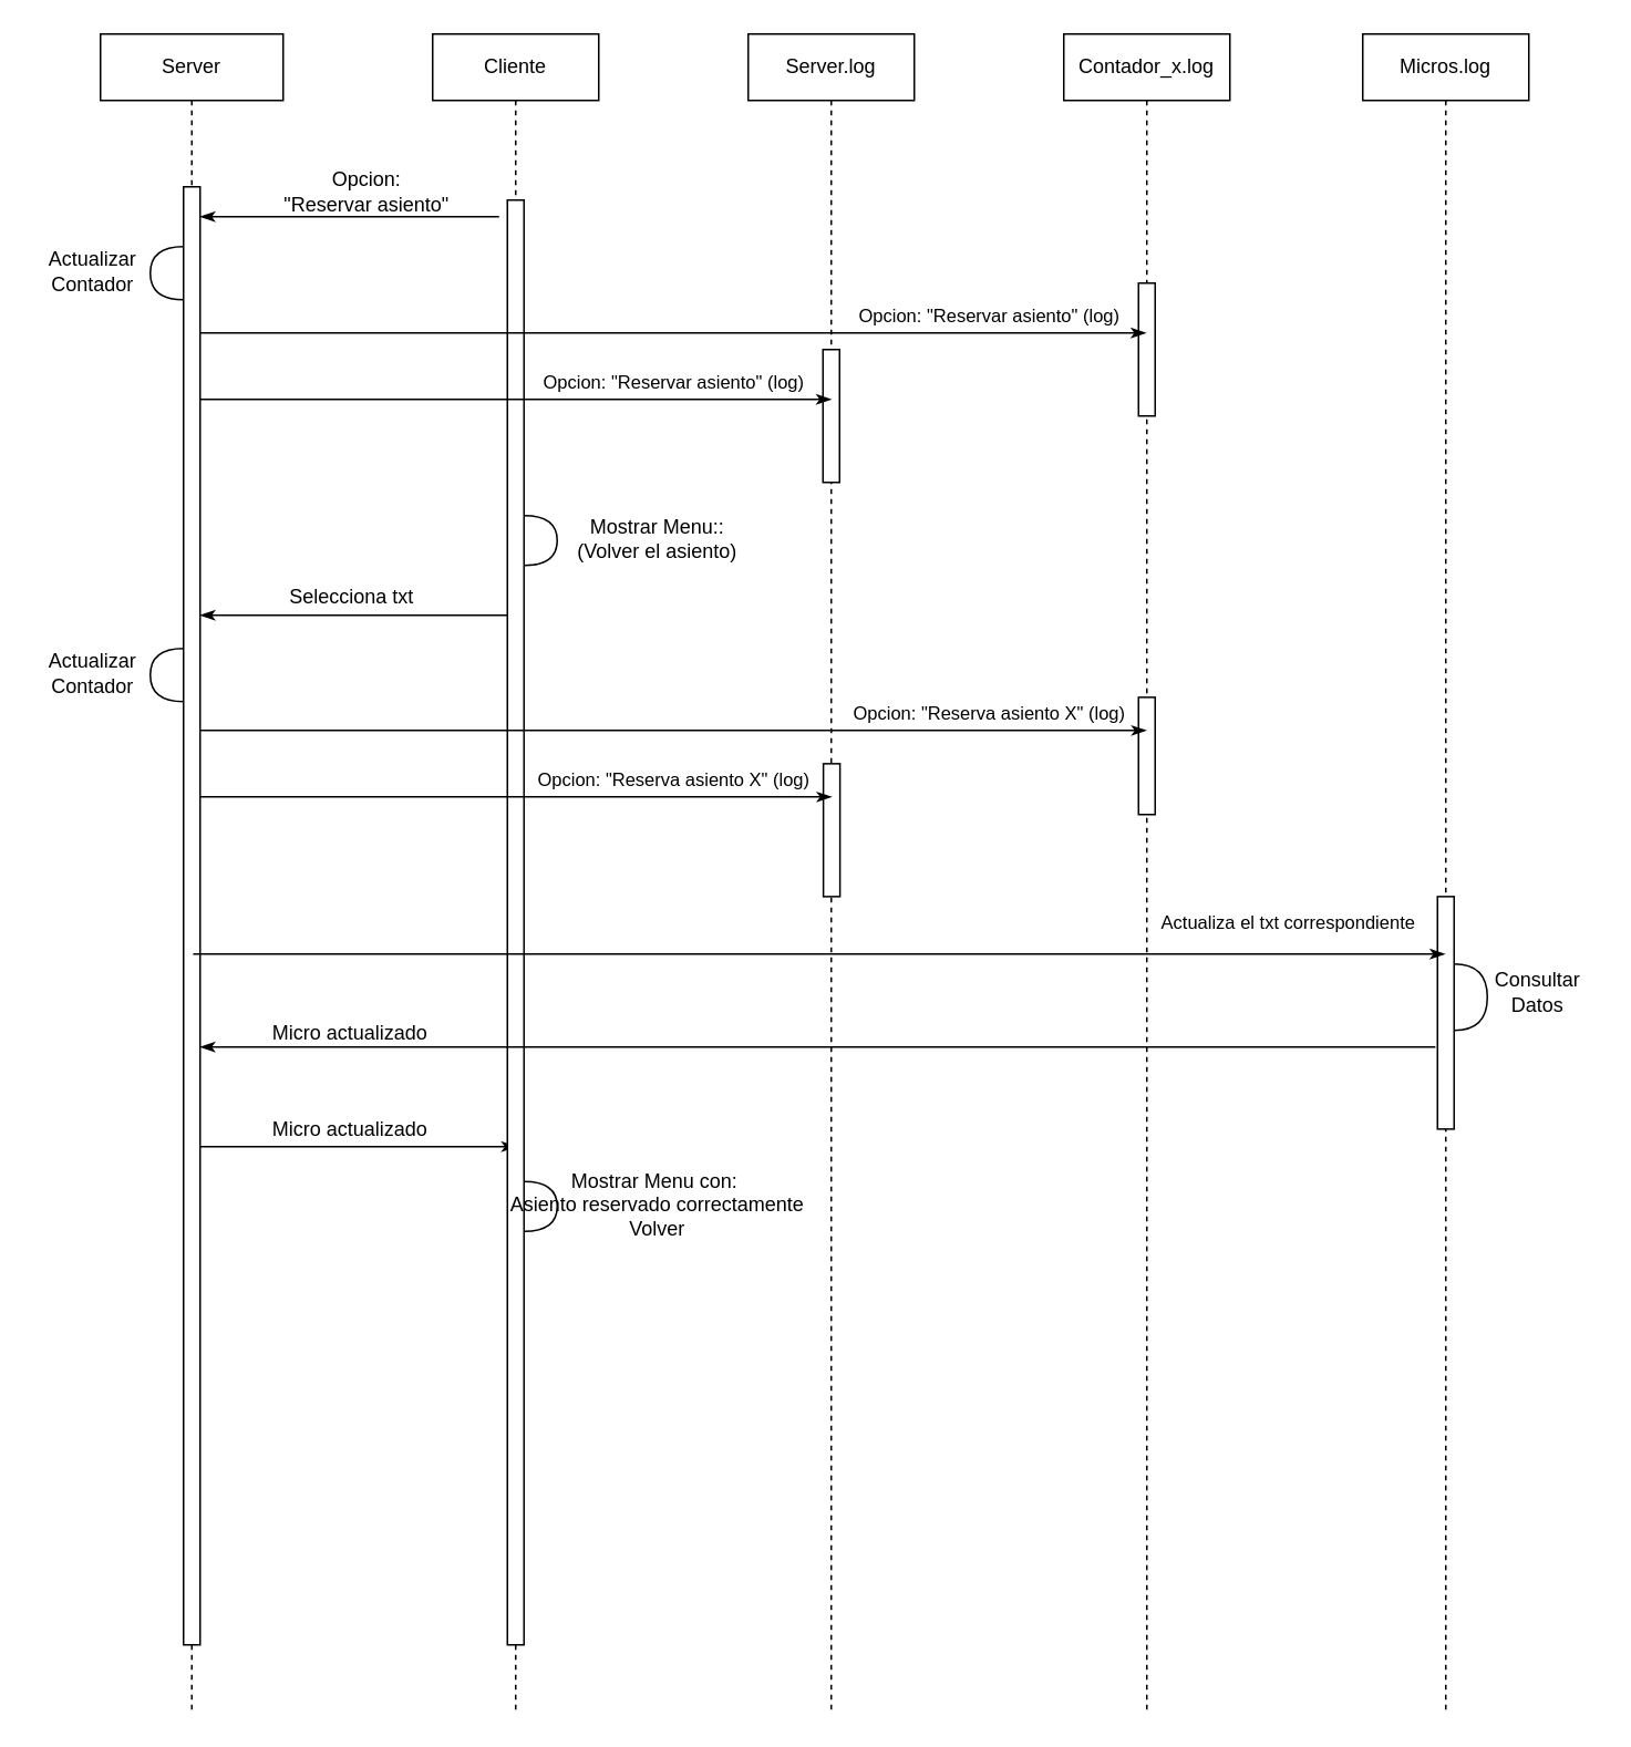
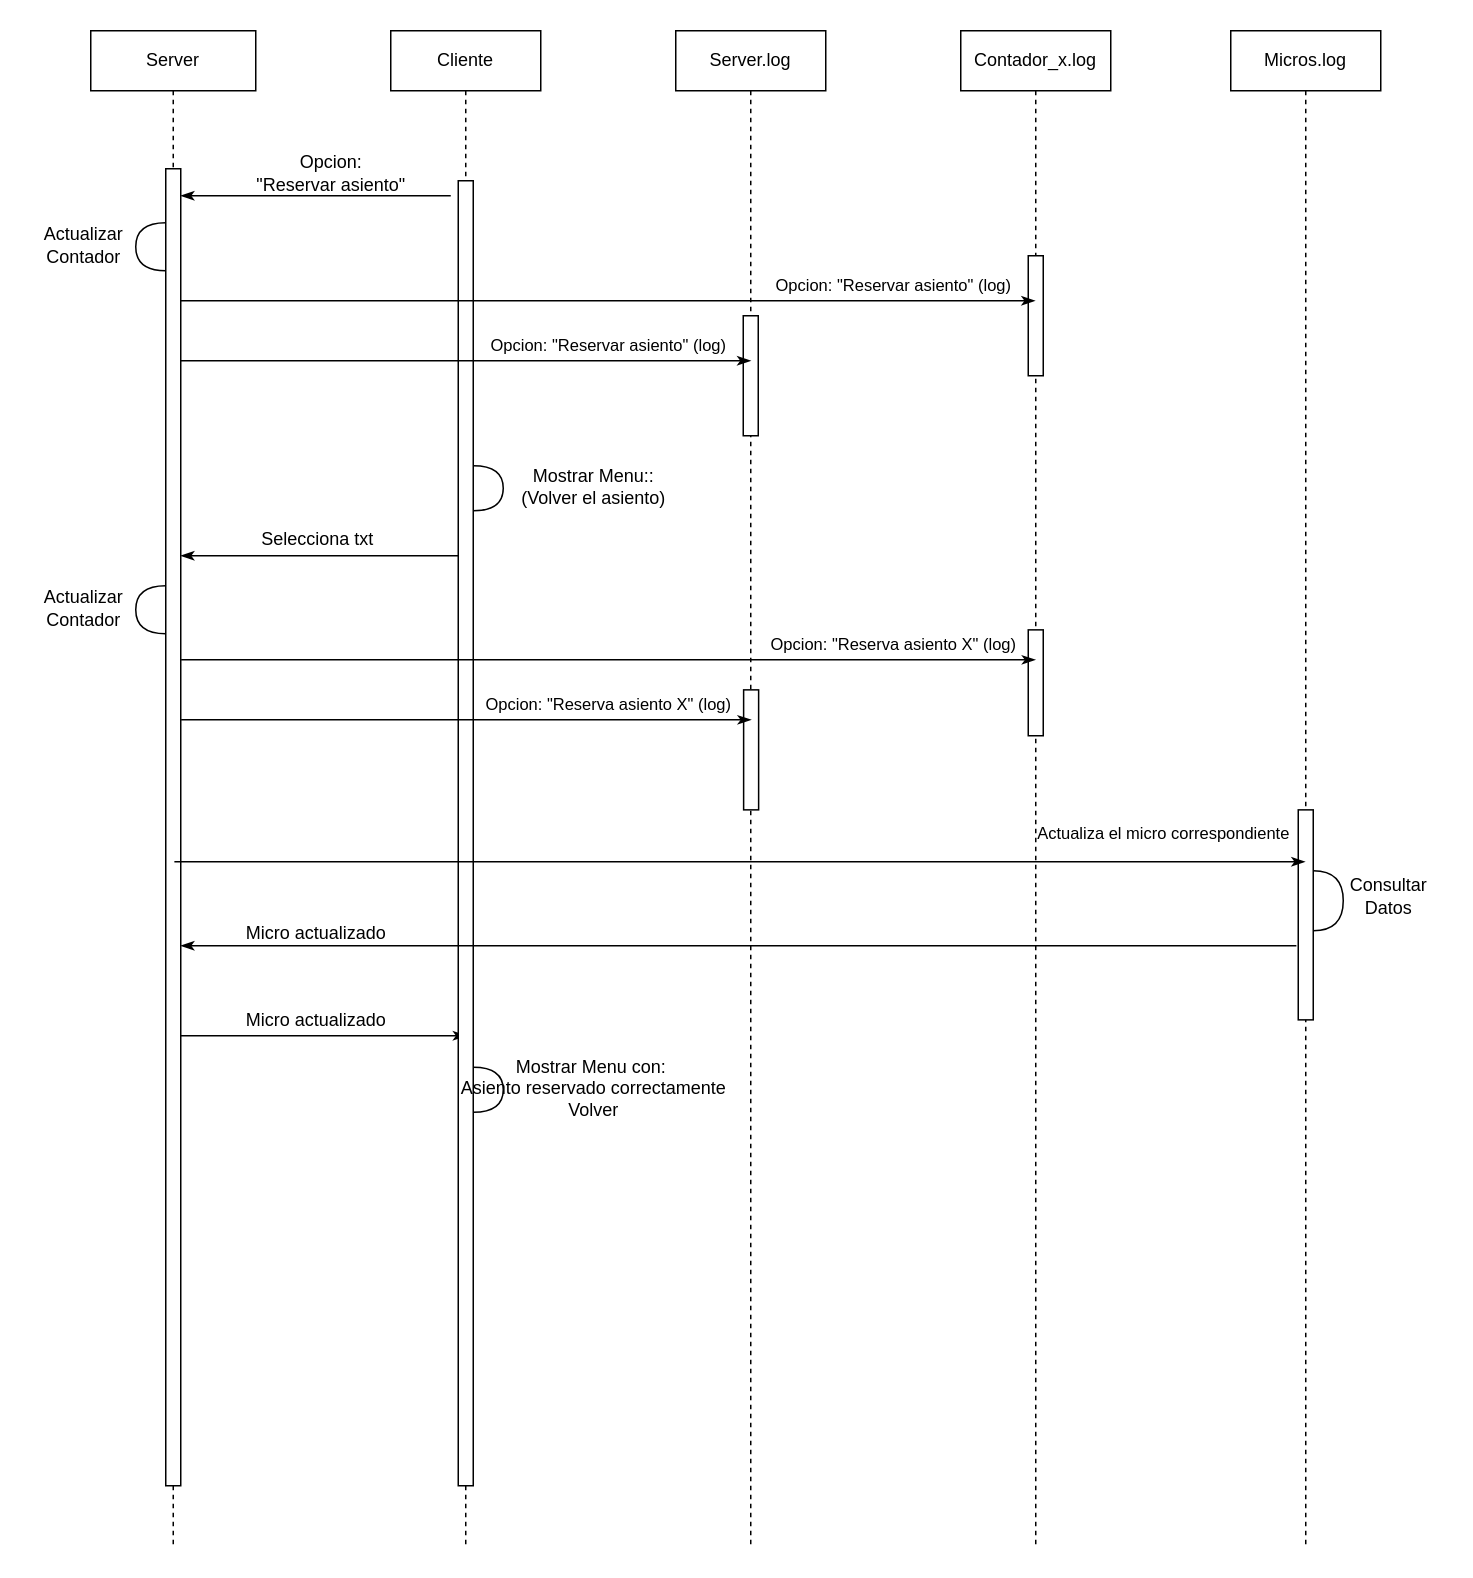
- <mxCell id="35" value="&lt;span style=&quot;font-size: 11px&quot;&gt;Actualiza el txt correspondiente&lt;/span&gt;" style="text;html=1;align=center;verticalAlign=middle;resizable=0;points=[];autosize=1;" parent="1" vertex="1"><mxGeometry x="685" y="545" width="180" height="20" as="geometry" /></mxCell>
+ <mxCell id="35" value="&lt;span style=&quot;font-size: 11px&quot;&gt;Actualiza el micro correspondiente&lt;/span&gt;" style="text;html=1;align=center;verticalAlign=middle;resizable=0;points=[];autosize=1;" parent="1" vertex="1"><mxGeometry x="685" y="545" width="180" height="20" as="geometry" /></mxCell>
